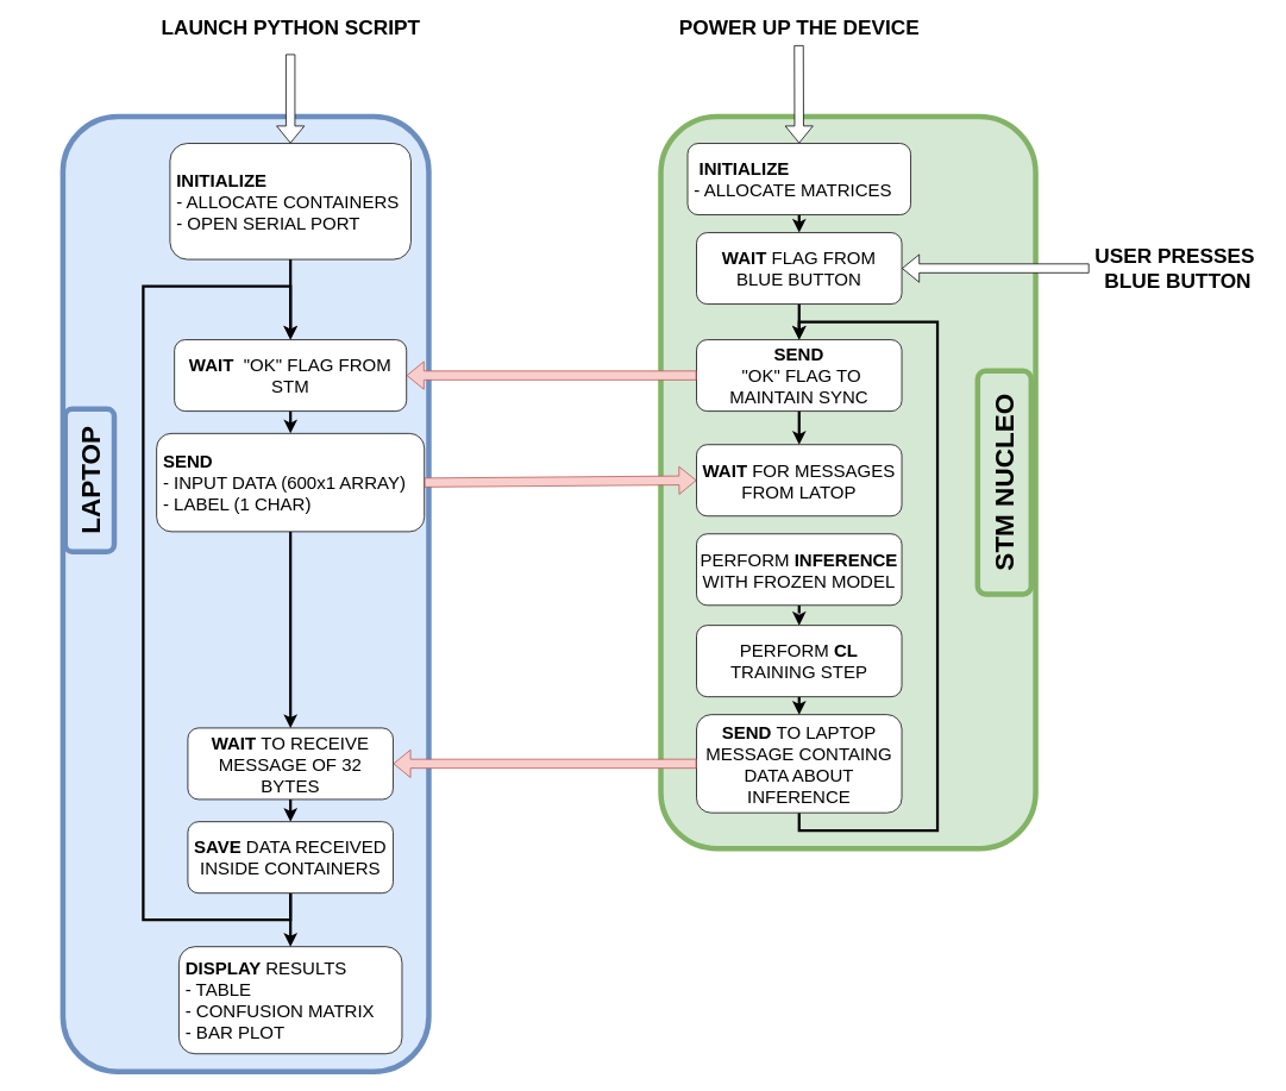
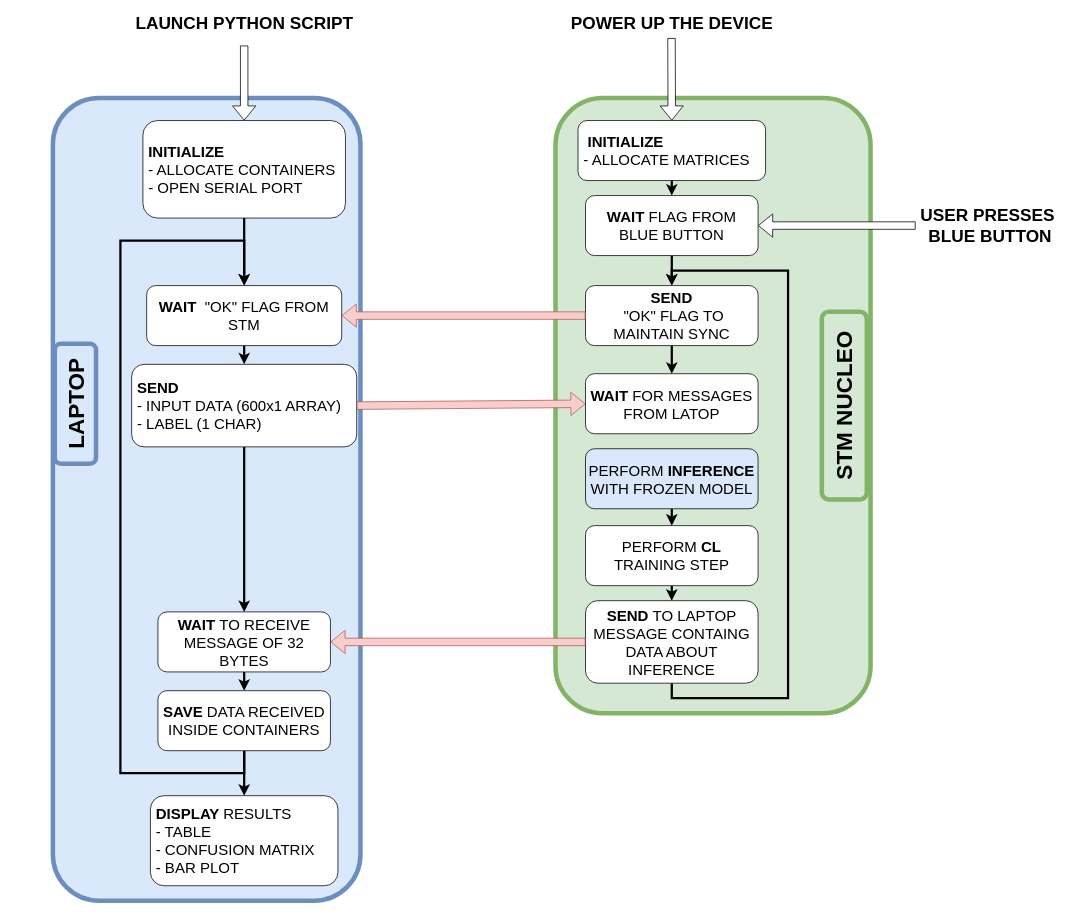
- <mxCell id="28" value="&lt;font style=&quot;font-size: 20px&quot;&gt;PERFORM &lt;b&gt;INFERENCE &lt;/b&gt;WITH FROZEN MODEL&lt;/font&gt;" style="rounded=1;whiteSpace=wrap;html=1;" vertex="1" parent="1"><mxGeometry x="780" y="597.5" width="230" height="80" as="geometry" /></mxCell>
+ <mxCell id="28" value="&lt;font style=&quot;font-size: 20px&quot;&gt;PERFORM &lt;b&gt;INFERENCE &lt;/b&gt;WITH FROZEN MODEL&lt;/font&gt;" style="rounded=1;whiteSpace=wrap;html=1;fillColor=#dae8fc;" vertex="1" parent="1"><mxGeometry x="780" y="597.5" width="230" height="80" as="geometry" /></mxCell>
- <mxCell id="27" style="edgeStyle=orthogonalEdgeStyle;rounded=0;orthogonalLoop=1;jettySize=auto;html=1;exitX=0.5;exitY=1;exitDx=0;exitDy=0;entryX=0.5;entryY=0;entryDx=0;entryDy=0;fontSize=17;strokeWidth=3;fillColor=default;dashed=1;" edge="1" parent="1" source="28" target="30"><mxGeometry relative="1" as="geometry" /></mxCell>
+ <mxCell id="27" style="edgeStyle=orthogonalEdgeStyle;rounded=0;orthogonalLoop=1;jettySize=auto;html=1;exitX=0.5;exitY=1;exitDx=0;exitDy=0;entryX=0.5;entryY=0;entryDx=0;entryDy=0;fontSize=17;strokeWidth=3;fillColor=default;" edge="1" parent="1" source="28" target="30"><mxGeometry relative="1" as="geometry" /></mxCell>
